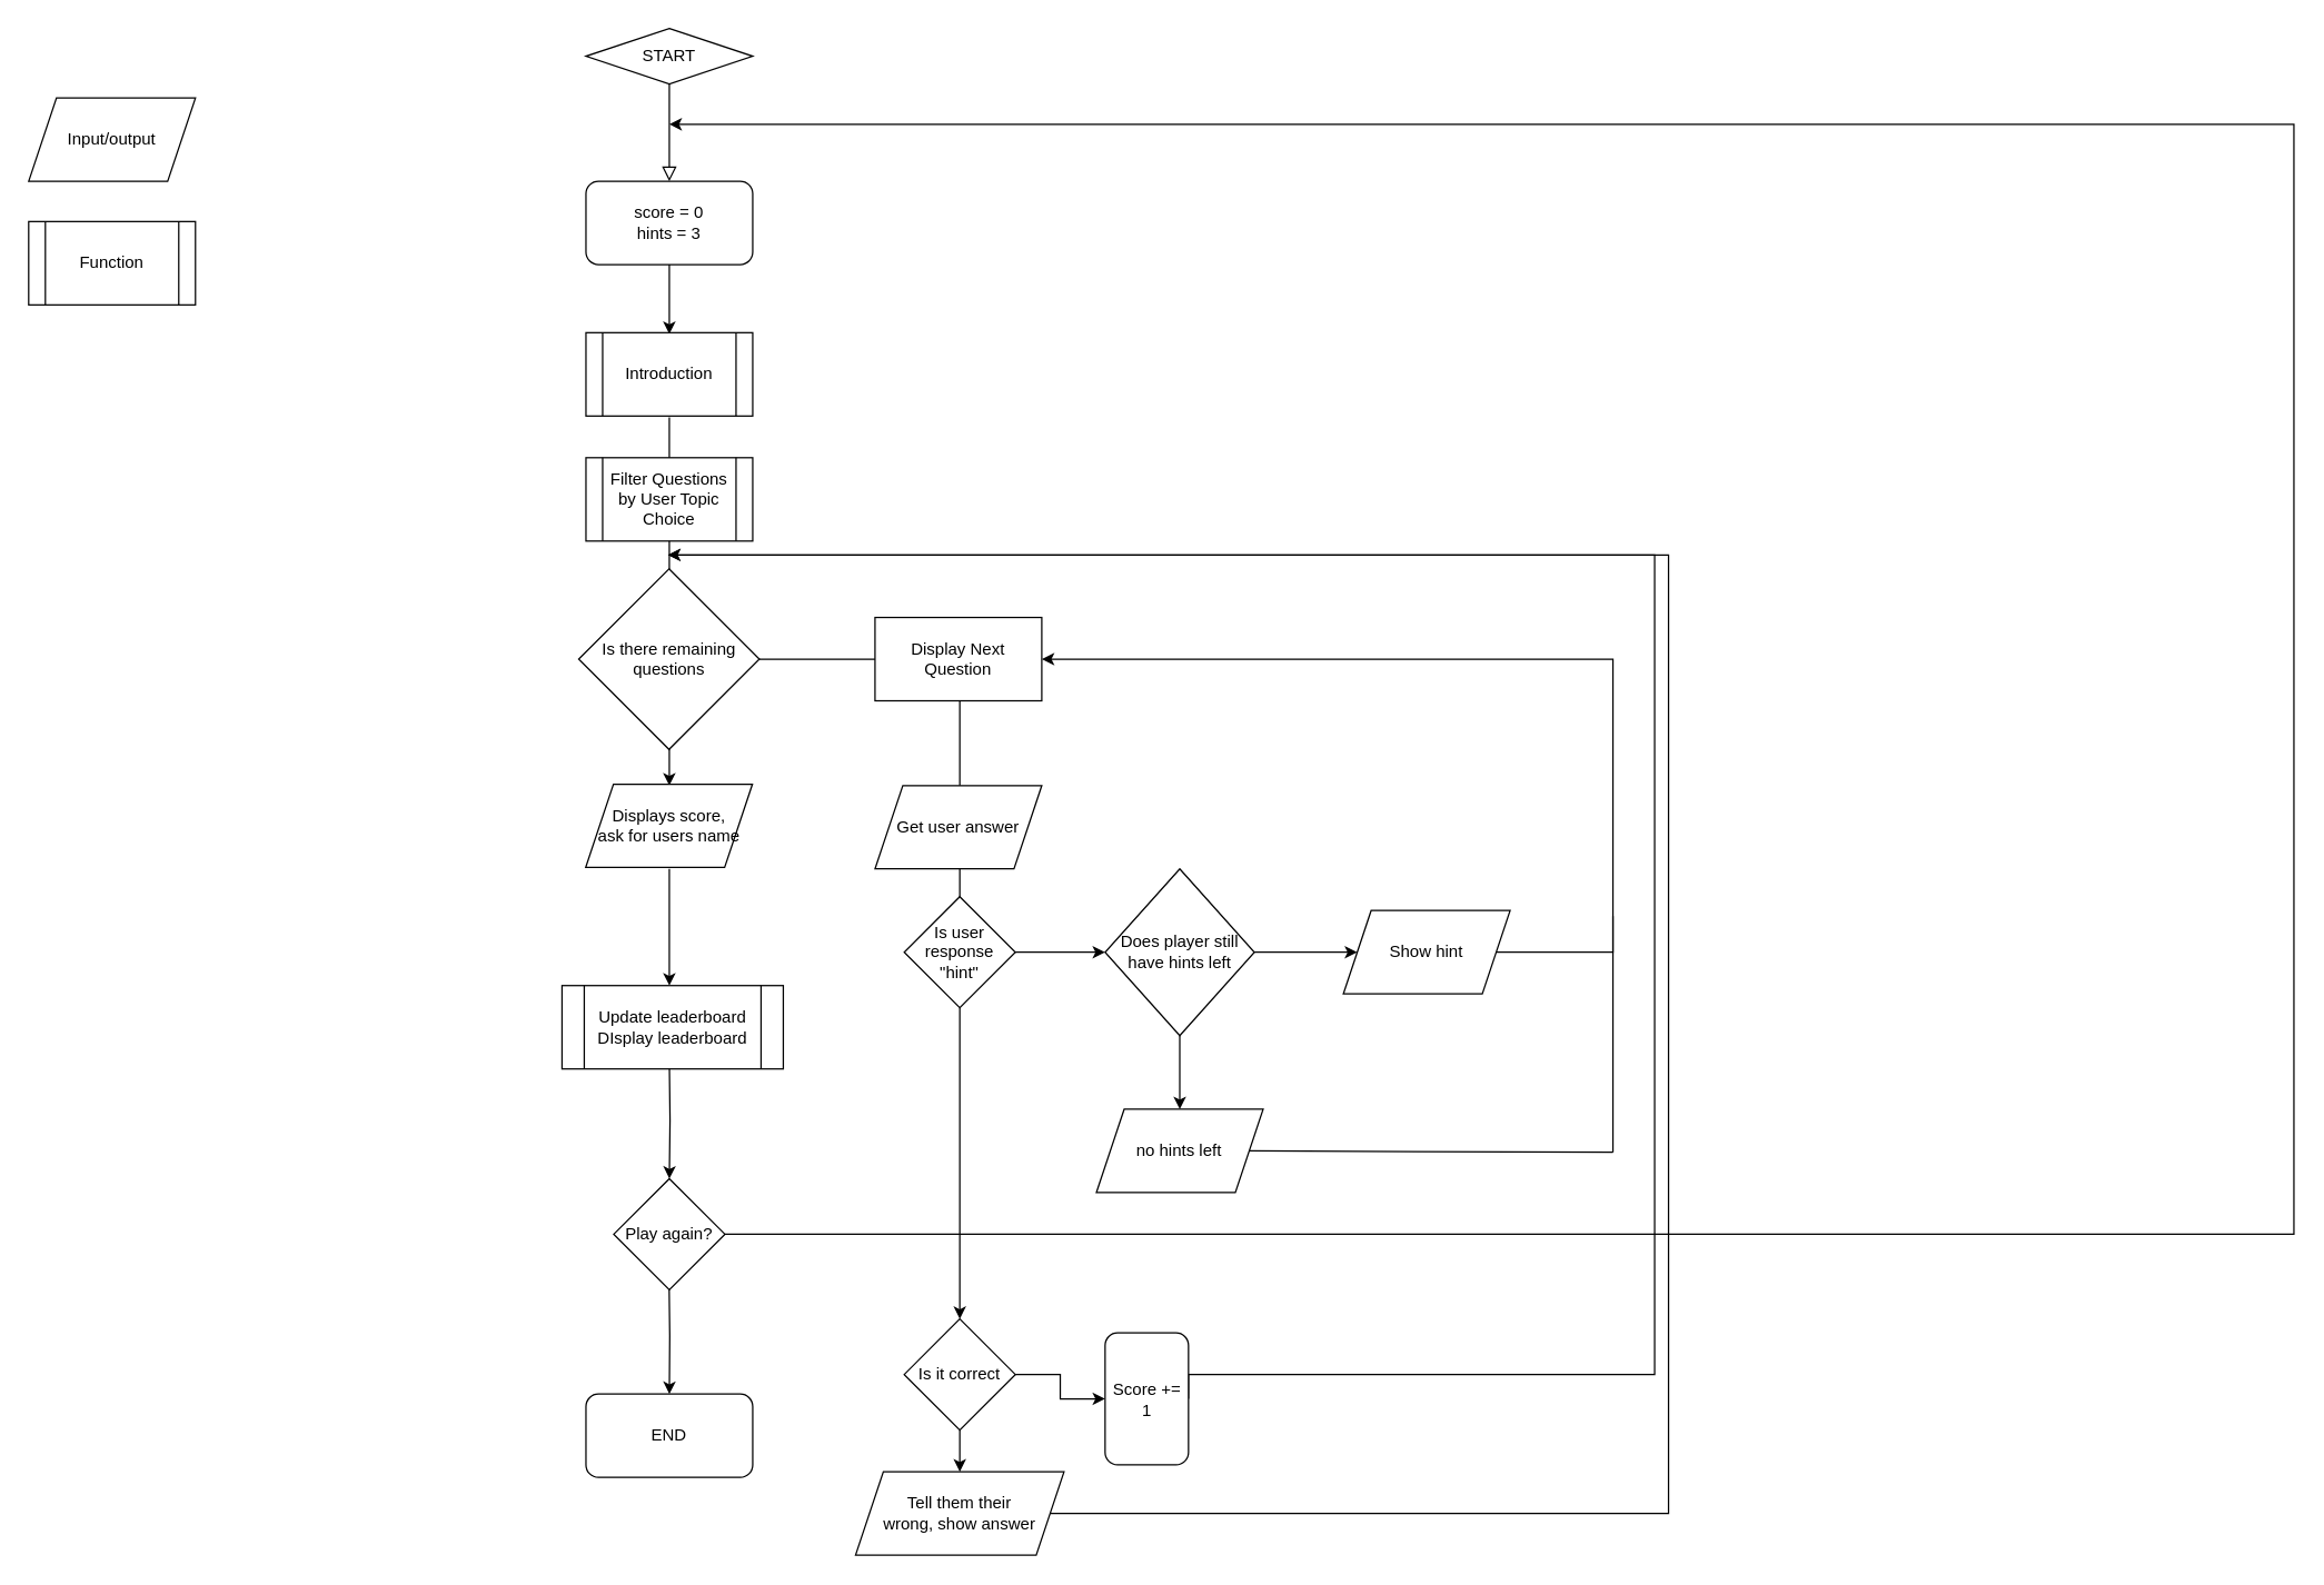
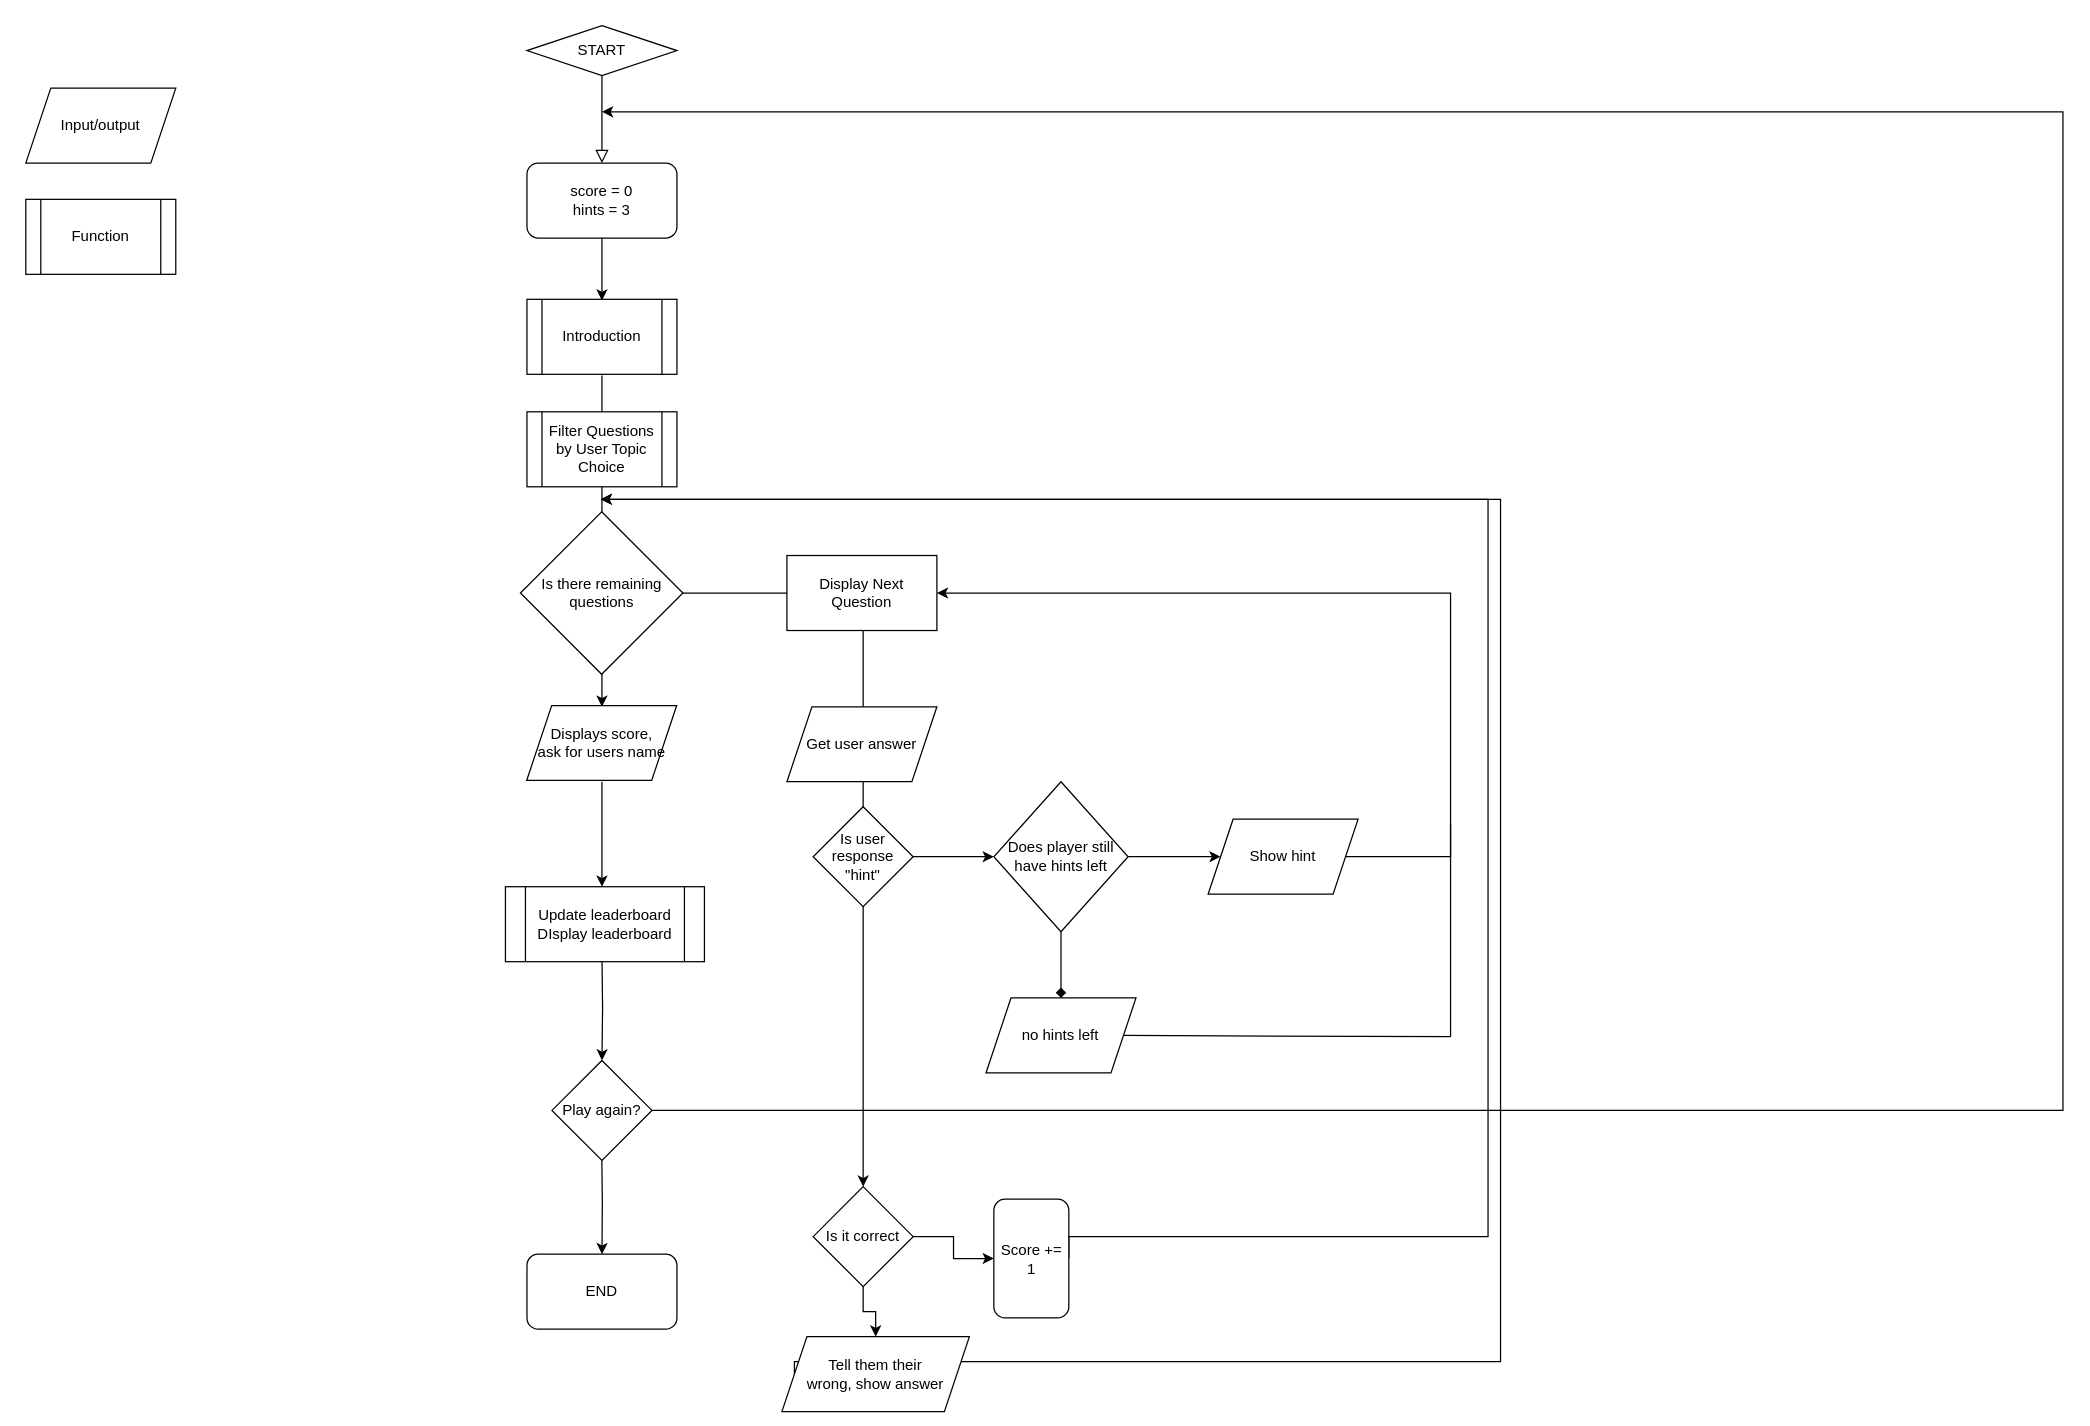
- <mxCell id="16" style="edgeStyle=orthogonalEdgeStyle;rounded=0;orthogonalLoop=1;jettySize=auto;html=1;exitX=0.5;exitY=1;exitDx=0;exitDy=0;entryX=0.5;entryY=0;entryDx=0;entryDy=0;" edge="1" parent="1" source="17" target="34"><mxGeometry relative="1" as="geometry" /></mxCell>
+ <mxCell id="16" style="edgeStyle=orthogonalEdgeStyle;rounded=0;orthogonalLoop=1;jettySize=auto;html=1;exitX=0.5;exitY=1;exitDx=0;exitDy=0;entryX=0.5;entryY=0;entryDx=0;entryDy=0;endArrow=diamond;" edge="1" parent="1" source="17" target="34"><mxGeometry relative="1" as="geometry" /></mxCell>
- <mxCell id="42" value="Tell them their&lt;div&gt;wrong, show answer&lt;/div&gt;" style="shape=parallelogram;perimeter=parallelogramPerimeter;whiteSpace=wrap;html=1;fixedSize=1;" vertex="1" parent="1"><mxGeometry x="615" y="1059" width="150" height="60" as="geometry" /></mxCell>
+ <mxCell id="42" value="Tell them their&lt;div&gt;wrong, show answer&lt;/div&gt;" style="shape=parallelogram;perimeter=parallelogramPerimeter;whiteSpace=wrap;html=1;fixedSize=1;" vertex="1" parent="1"><mxGeometry x="625" y="1069" width="150" height="60" as="geometry" /></mxCell>
